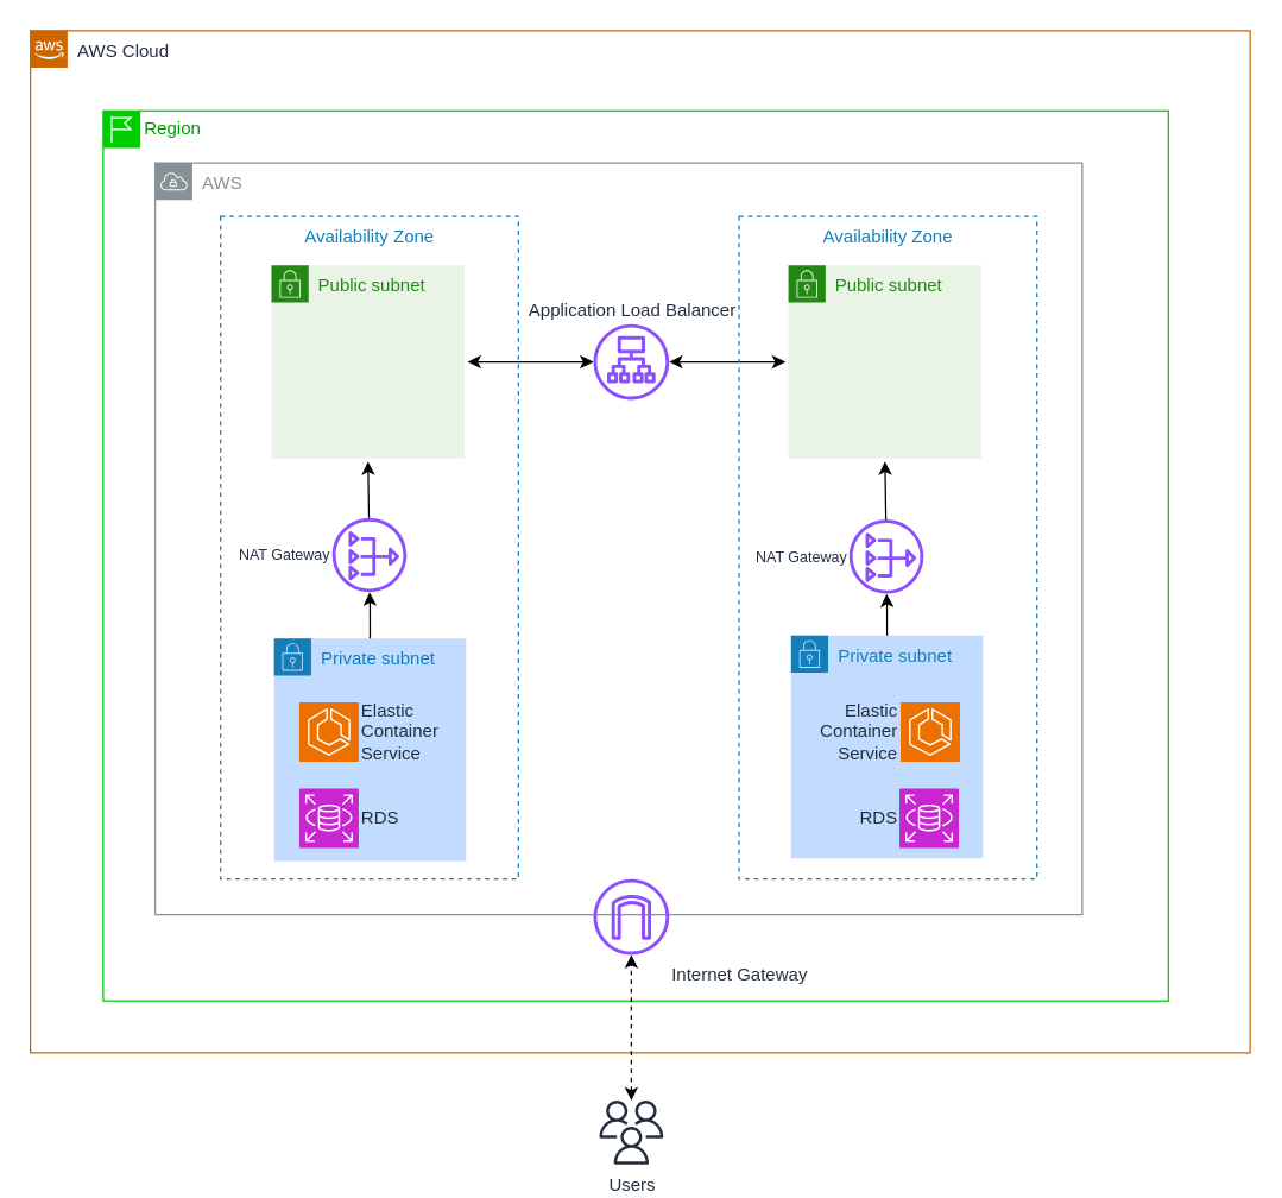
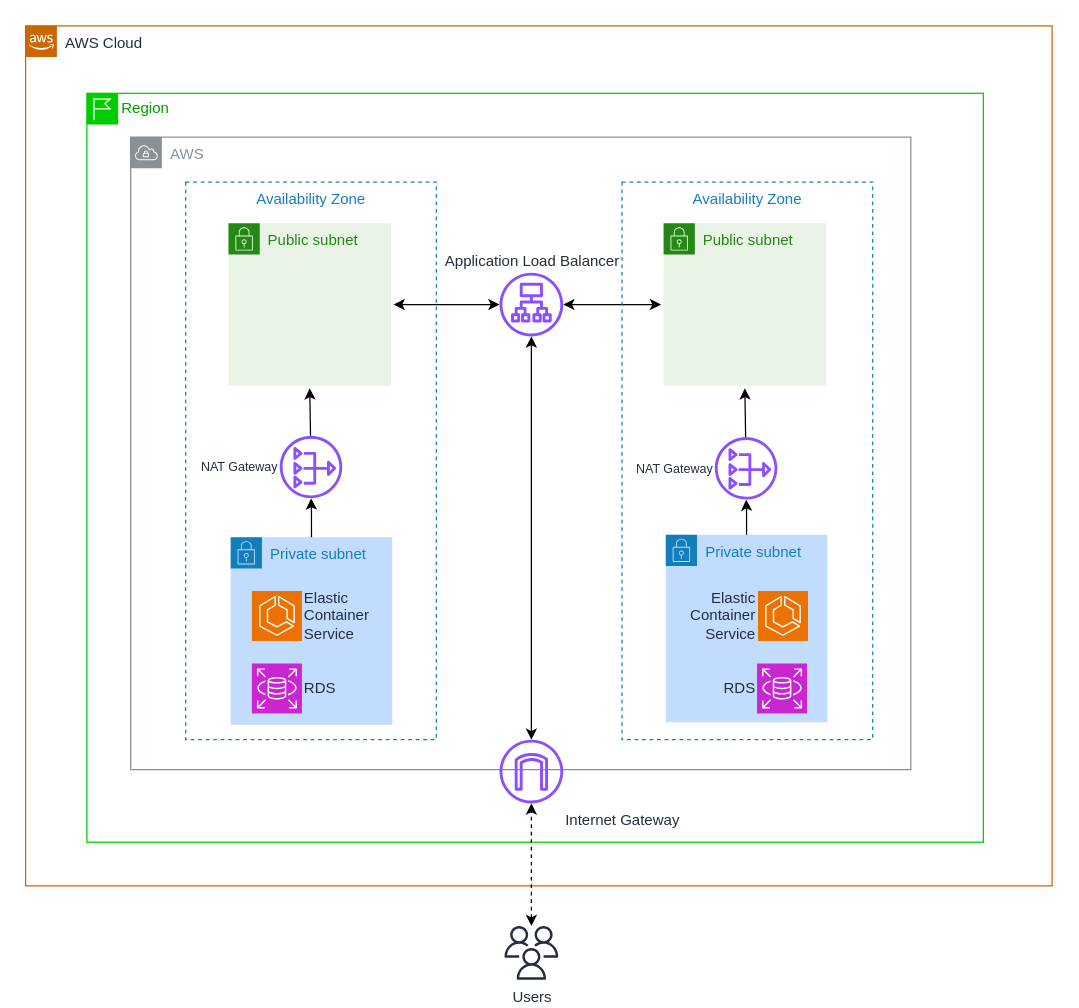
+ <mxCell id="5" style="edgeStyle=orthogonalEdgeStyle;rounded=0;orthogonalLoop=1;jettySize=auto;html=1;strokeColor=#000000;startArrow=classic;startFill=1;" edge="1" parent="2" source="6" target="10"><mxGeometry relative="1" as="geometry" /></mxCell>
